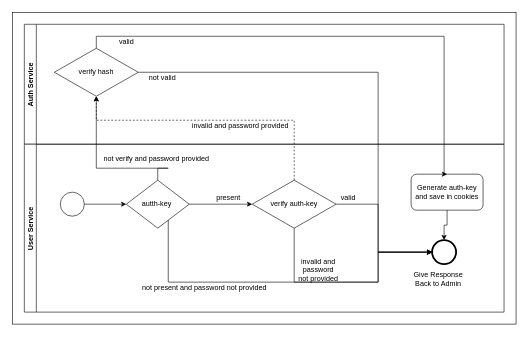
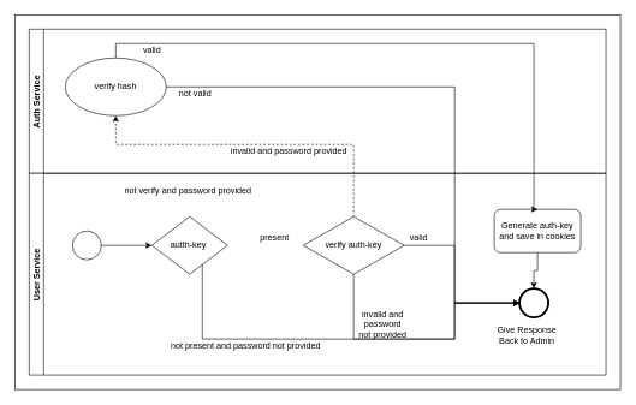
- <mxCell id="4" value="verify hash" style="rhombus;whiteSpace=wrap;html=1;fillColor=none;" vertex="1" parent="2"><mxGeometry x="50" y="40" width="140" height="80" as="geometry" /></mxCell>
+ <mxCell id="4" value="verify hash" style="ellipse;whiteSpace=wrap;html=1;fillColor=none;" vertex="1" parent="2"><mxGeometry x="50" y="40" width="140" height="80" as="geometry" /></mxCell>
- <mxCell id="26" style="edgeStyle=orthogonalEdgeStyle;rounded=0;orthogonalLoop=1;jettySize=auto;html=1;entryX=0.5;entryY=1;entryDx=0;entryDy=0;exitX=0.5;exitY=0;exitDx=0;exitDy=0;" parent="1" source="15" target="4" edge="1"><mxGeometry relative="1" as="geometry"><mxPoint x="390" y="280" as="sourcePoint" /><Array as="points"><mxPoint x="280" y="280" /><mxPoint x="160" y="280" /><mxPoint x="160" y="160" /></Array><mxPoint x="160" y="170" as="targetPoint" /></mxGeometry></mxCell>
- <mxCell id="22" style="edgeStyle=orthogonalEdgeStyle;rounded=0;orthogonalLoop=1;jettySize=auto;html=1;entryX=0;entryY=0.5;entryDx=0;entryDy=0;" edge="1" parent="8" source="15" target="21"><mxGeometry relative="1" as="geometry" /></mxCell>
